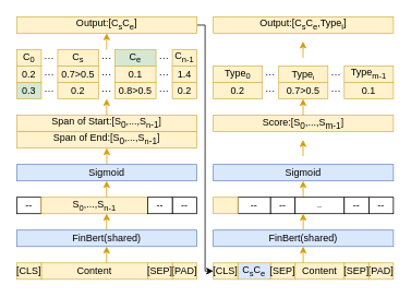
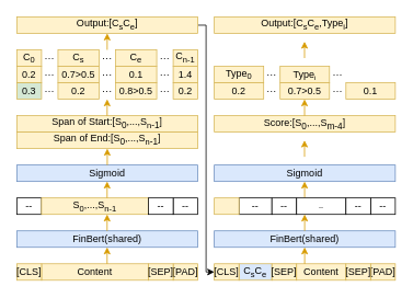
- <mxCell id="59" value="C&lt;sub&gt;e&lt;/sub&gt;" style="rounded=0;whiteSpace=wrap;html=1;fillColor=#d5e8d4;strokeColor=#d6b656;" vertex="1" parent="1"><mxGeometry x="140" y="60" width="50" height="20" as="geometry" /></mxCell>
+ <mxCell id="59" value="C&lt;sub&gt;e&lt;/sub&gt;" style="rounded=0;whiteSpace=wrap;html=1;fillColor=#fff2cc;strokeColor=#d6b656;" vertex="1" parent="1"><mxGeometry x="140" y="60" width="50" height="20" as="geometry" /></mxCell>
- <mxCell id="25" value="&lt;p style=&quot;line-height: 0%;&quot;&gt;Type&lt;sub&gt;m-1&lt;/sub&gt;&lt;/p&gt;" style="rounded=0;whiteSpace=wrap;html=1;fillColor=#fff2cc;strokeColor=#d6b656;" vertex="1" parent="1"><mxGeometry x="420" y="80" width="60" height="20" as="geometry" /></mxCell>
- <mxCell id="12" value="&lt;p style=&quot;line-height: 0%;&quot;&gt;&lt;font style=&quot;font-size: 12px;&quot;&gt;Score:[S&lt;sub style=&quot;font-size: 11px;&quot;&gt;0&lt;/sub&gt;,...,S&lt;sub style=&quot;font-size: 11px;&quot;&gt;m-1&lt;/sub&gt;&lt;span style=&quot;font-size: 11px;&quot;&gt;]&lt;br style=&quot;font-size: 11px;&quot;&gt;&lt;/span&gt;&lt;br&gt;&lt;/font&gt;&lt;/p&gt;" style="rounded=0;whiteSpace=wrap;html=1;fillColor=#fff2cc;strokeColor=#d6b656;" vertex="1" parent="1"><mxGeometry x="260" y="140" width="220" height="20" as="geometry" /></mxCell>
+ <mxCell id="12" value="&lt;p style=&quot;line-height: 0%;&quot;&gt;&lt;font style=&quot;font-size: 12px;&quot;&gt;Score:[S&lt;sub style=&quot;font-size: 11px;&quot;&gt;0&lt;/sub&gt;,...,S&lt;sub style=&quot;font-size: 11px;&quot;&gt;m-4&lt;/sub&gt;&lt;span style=&quot;font-size: 11px;&quot;&gt;]&lt;br style=&quot;font-size: 11px;&quot;&gt;&lt;/span&gt;&lt;br&gt;&lt;/font&gt;&lt;/p&gt;" style="rounded=0;whiteSpace=wrap;html=1;fillColor=#fff2cc;strokeColor=#d6b656;" vertex="1" parent="1"><mxGeometry x="260" y="140" width="220" height="20" as="geometry" /></mxCell>
